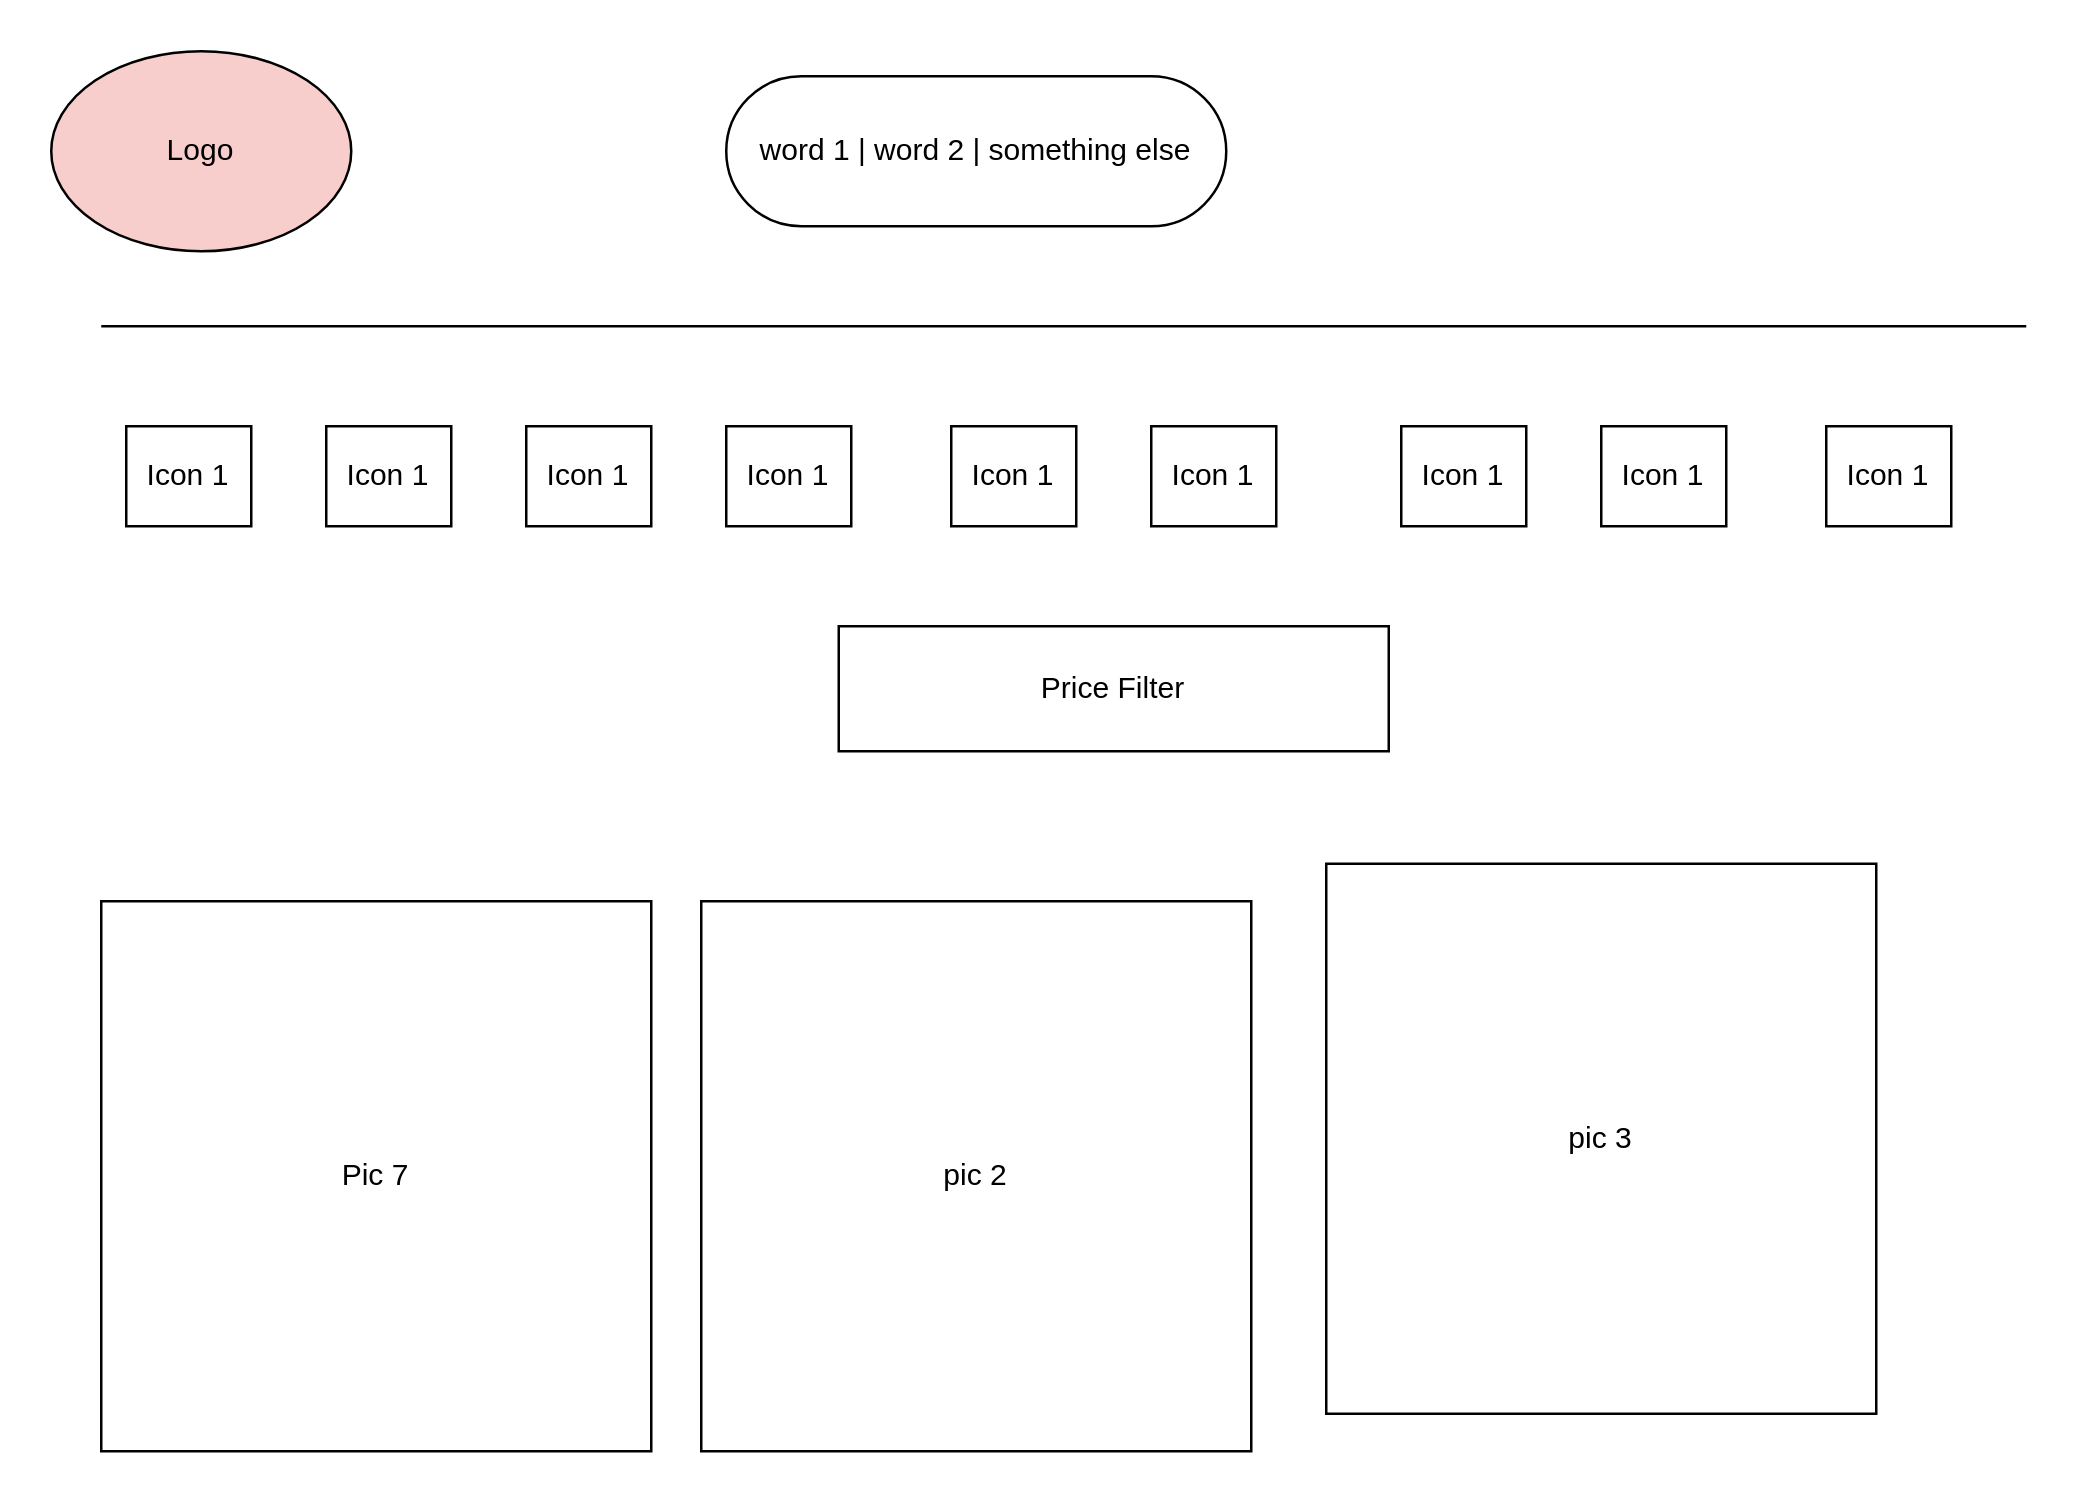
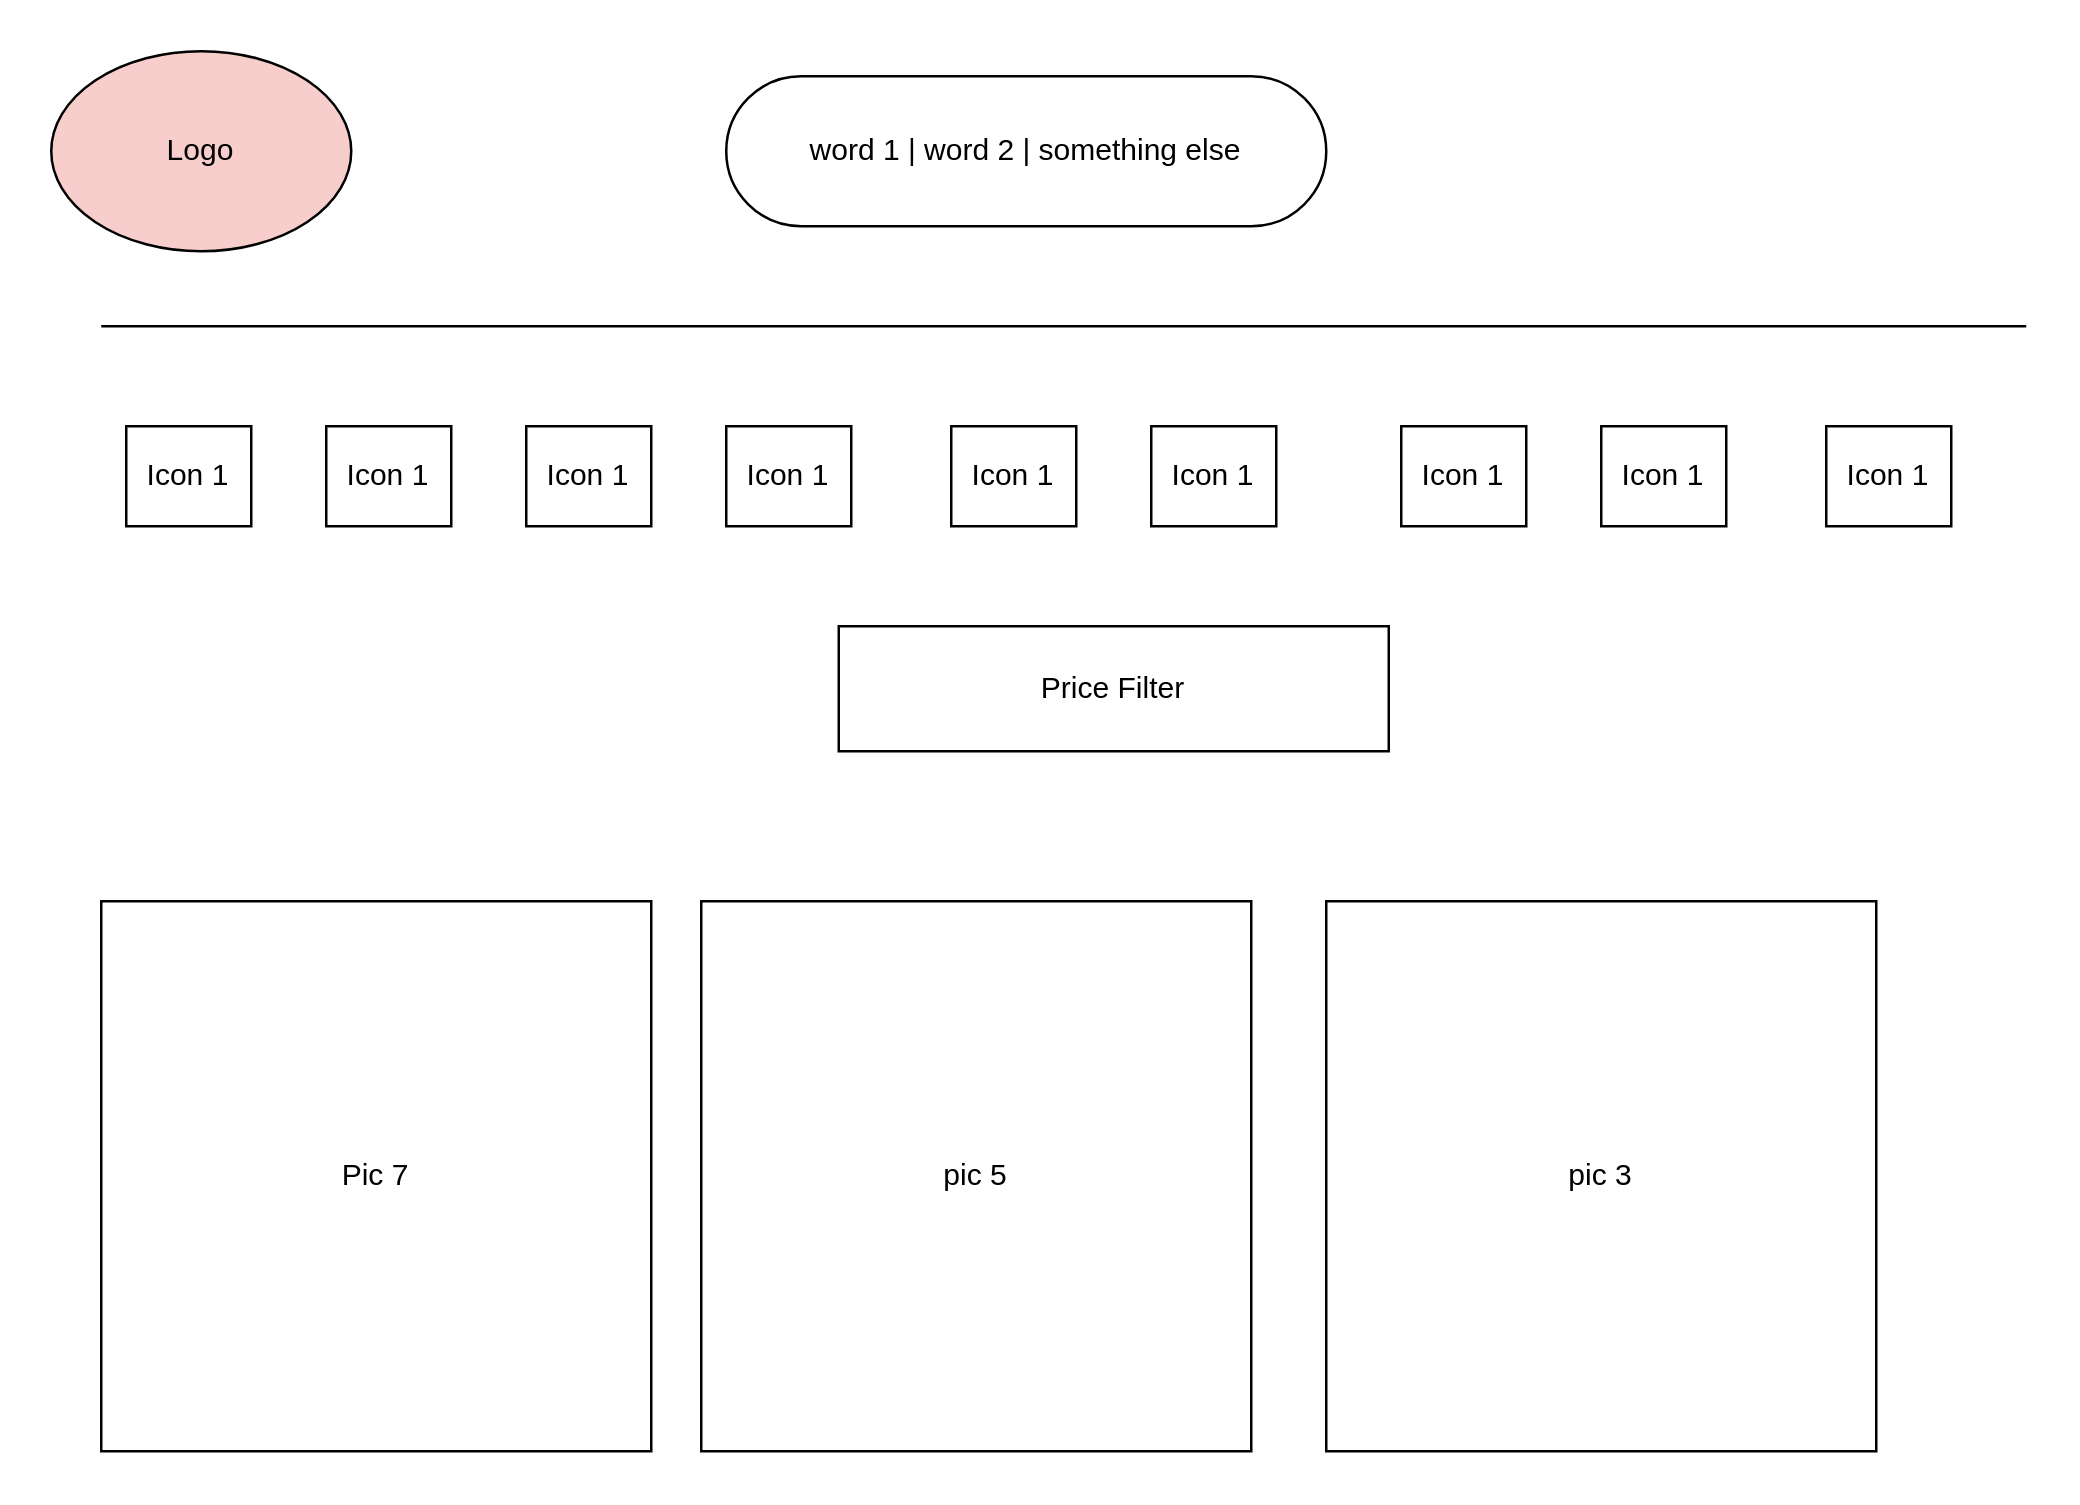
- <mxCell id="2" value="word 1 | word 2 | something else" style="rounded=1;whiteSpace=wrap;html=1;arcSize=50;" vertex="1" parent="1"><mxGeometry x="290" y="30" width="200" height="60" as="geometry" /></mxCell>
+ <mxCell id="2" value="word 1 | word 2 | something else" style="rounded=1;whiteSpace=wrap;html=1;arcSize=50;" vertex="1" parent="1"><mxGeometry x="290" y="30" width="240" height="60" as="geometry" /></mxCell>
- <mxCell id="17" value="pic 3" style="whiteSpace=wrap;html=1;aspect=fixed;" vertex="1" parent="1"><mxGeometry x="530" y="345" width="220" height="220" as="geometry" /></mxCell>
+ <mxCell id="17" value="pic 3" style="whiteSpace=wrap;html=1;aspect=fixed;" vertex="1" parent="1"><mxGeometry x="530" y="360" width="220" height="220" as="geometry" /></mxCell>
- <mxCell id="16" value="pic 2" style="whiteSpace=wrap;html=1;aspect=fixed;" vertex="1" parent="1"><mxGeometry x="280" y="360" width="220" height="220" as="geometry" /></mxCell>
+ <mxCell id="16" value="pic 5" style="whiteSpace=wrap;html=1;aspect=fixed;" vertex="1" parent="1"><mxGeometry x="280" y="360" width="220" height="220" as="geometry" /></mxCell>
